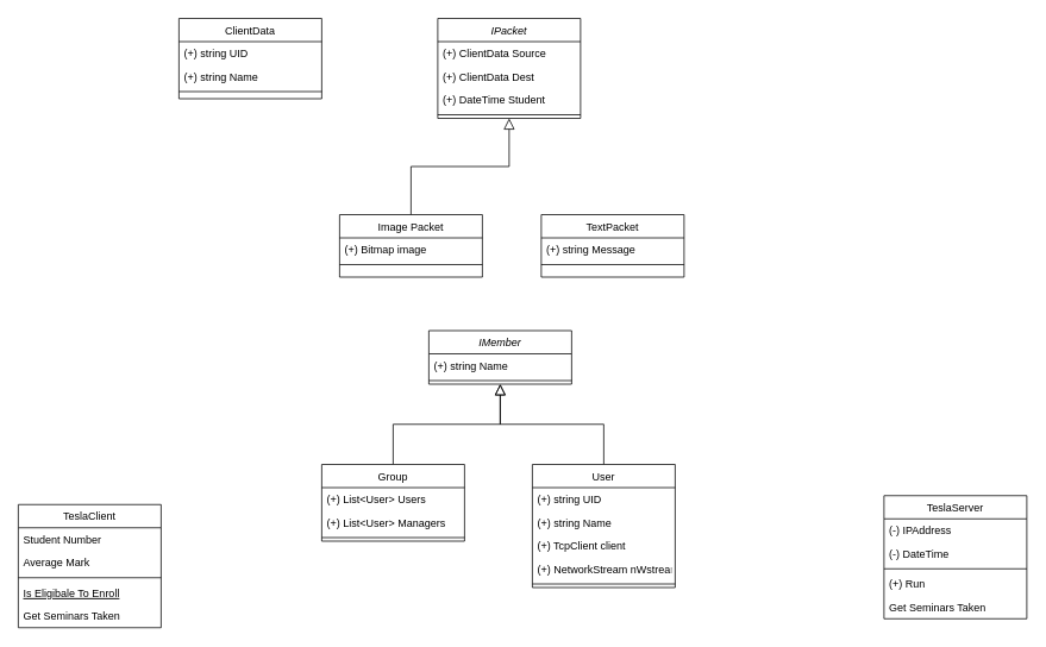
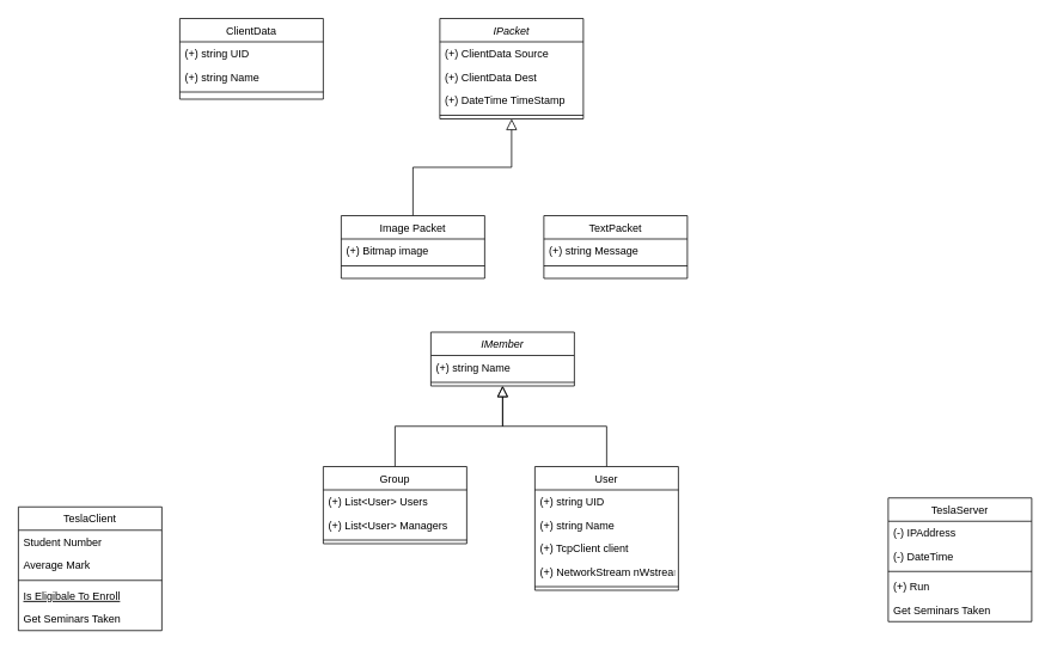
- <mxCell id="6" value="(+) DateTime Student" style="text;align=left;verticalAlign=top;spacingLeft=4;spacingRight=4;overflow=hidden;rotatable=0;points=[[0,0.5],[1,0.5]];portConstraint=eastwest;rounded=0;shadow=0;html=0;" vertex="1" parent="3"><mxGeometry y="78" width="160" height="26" as="geometry" /></mxCell>
+ <mxCell id="6" value="(+) DateTime TimeStamp" style="text;align=left;verticalAlign=top;spacingLeft=4;spacingRight=4;overflow=hidden;rotatable=0;points=[[0,0.5],[1,0.5]];portConstraint=eastwest;rounded=0;shadow=0;html=0;" vertex="1" parent="3"><mxGeometry y="78" width="160" height="26" as="geometry" /></mxCell>
